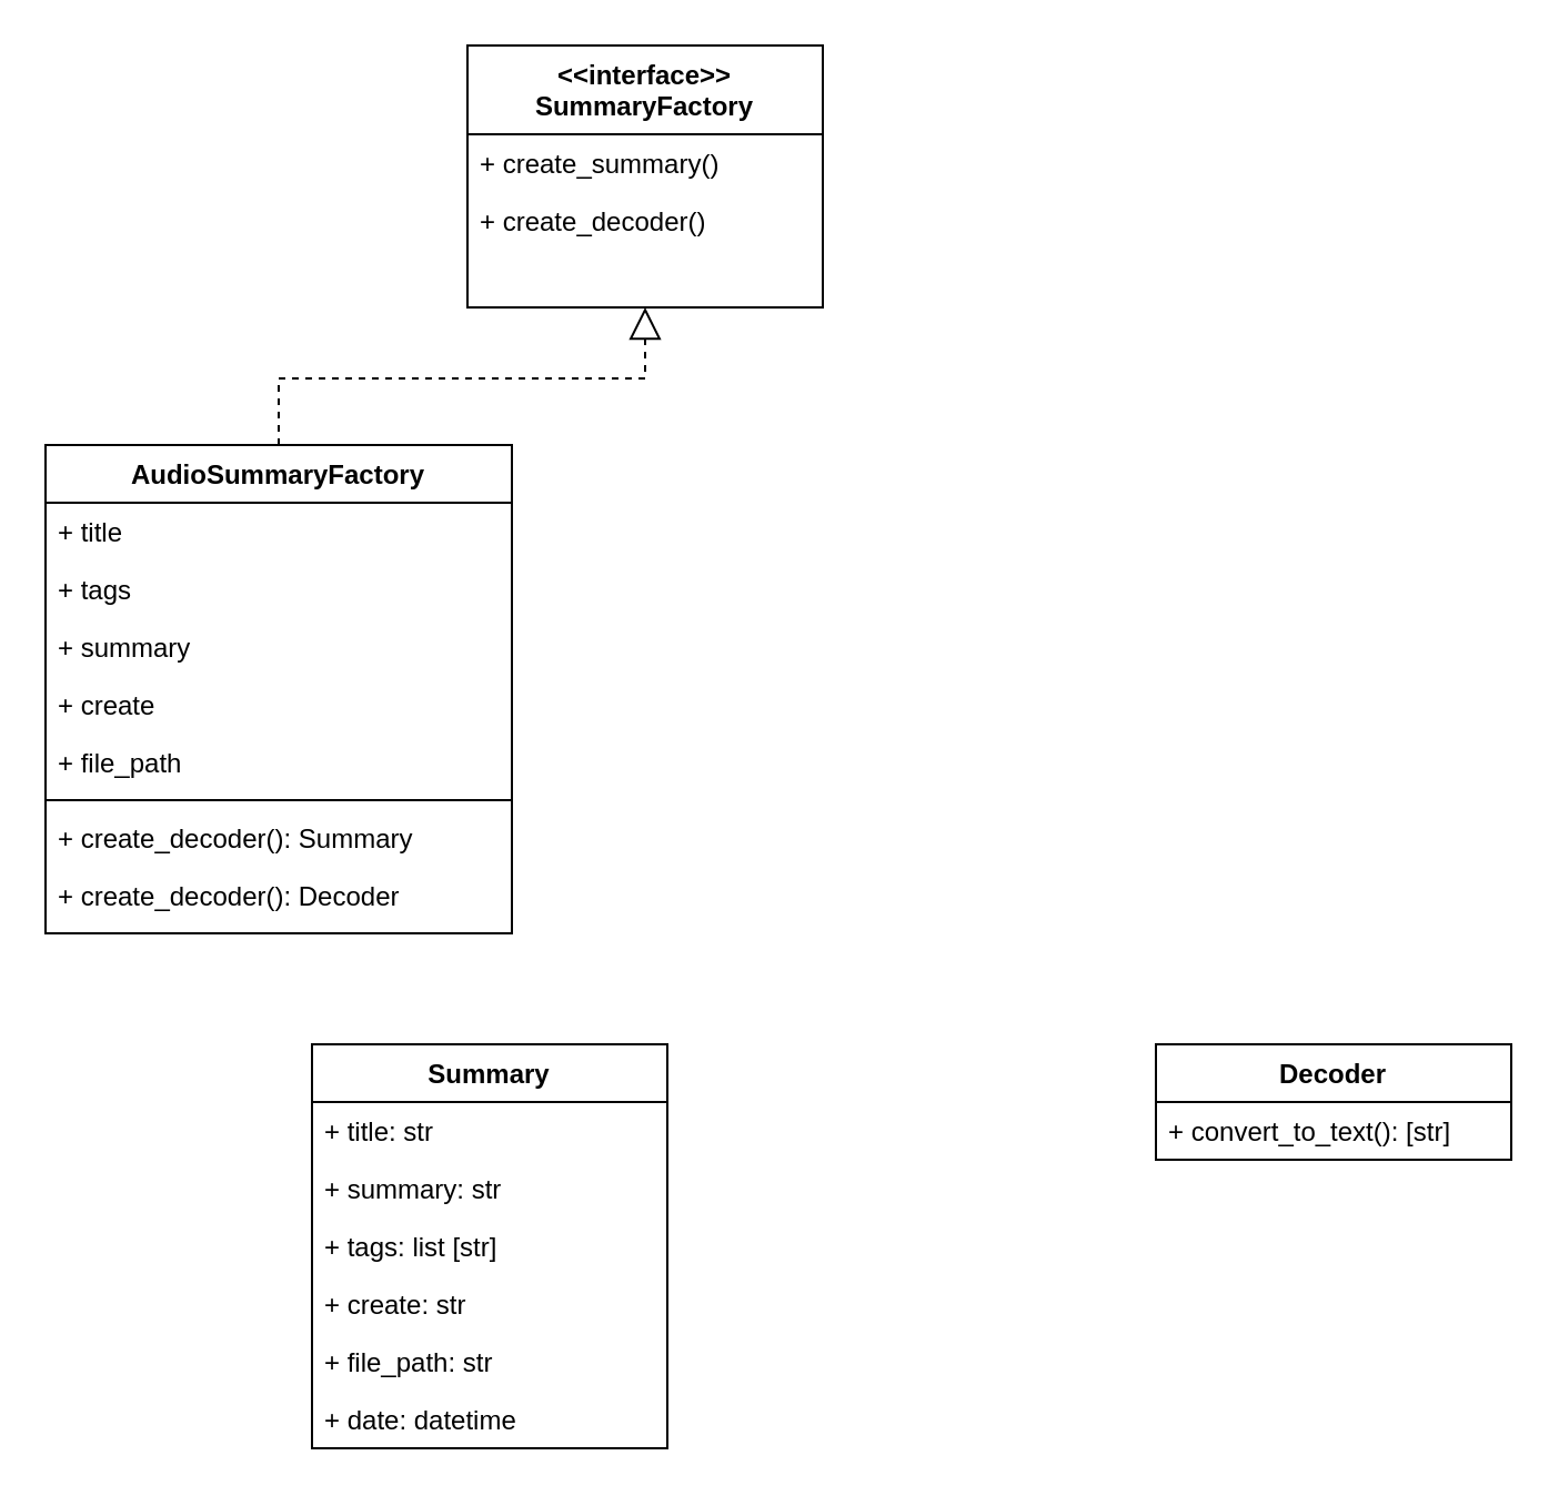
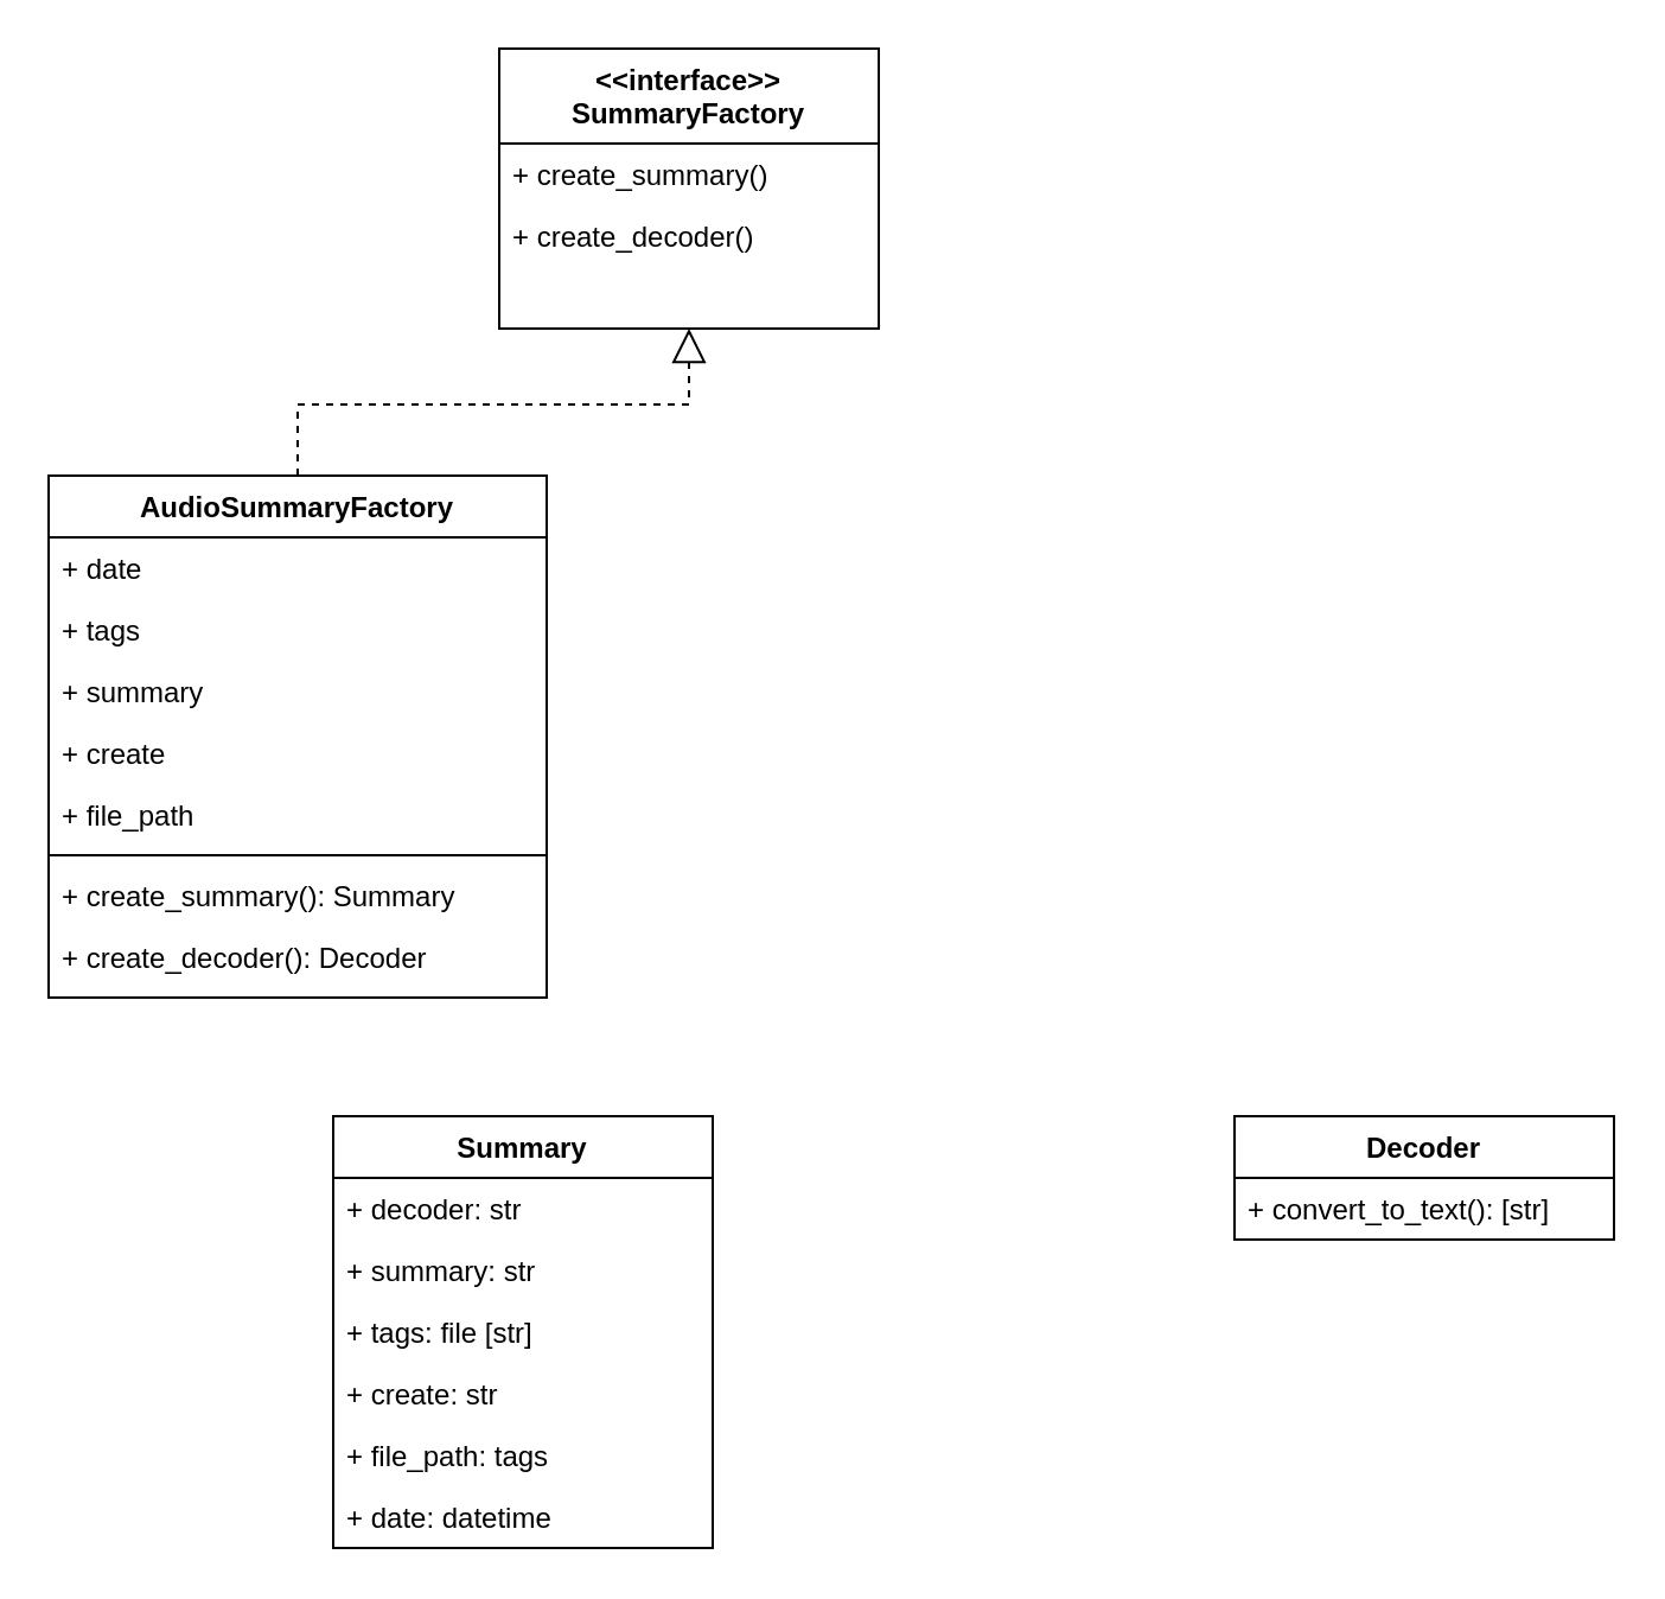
- <mxCell id="3" value="+ title    " style="text;align=left;verticalAlign=top;spacingLeft=4;spacingRight=4;overflow=hidden;rotatable=0;points=[[0,0.5],[1,0.5]];portConstraint=eastwest;" parent="2" vertex="1"><mxGeometry y="26" width="210" height="26" as="geometry" /></mxCell>
+ <mxCell id="3" value="+ date    " style="text;align=left;verticalAlign=top;spacingLeft=4;spacingRight=4;overflow=hidden;rotatable=0;points=[[0,0.5],[1,0.5]];portConstraint=eastwest;" parent="2" vertex="1"><mxGeometry y="26" width="210" height="26" as="geometry" /></mxCell>
- <mxCell id="9" value="+ create_decoder(): Summary" style="text;align=left;verticalAlign=top;spacingLeft=4;spacingRight=4;overflow=hidden;rotatable=0;points=[[0,0.5],[1,0.5]];portConstraint=eastwest;" parent="2" vertex="1"><mxGeometry y="164" width="210" height="26" as="geometry" /></mxCell>
+ <mxCell id="9" value="+ create_summary(): Summary" style="text;align=left;verticalAlign=top;spacingLeft=4;spacingRight=4;overflow=hidden;rotatable=0;points=[[0,0.5],[1,0.5]];portConstraint=eastwest;" parent="2" vertex="1"><mxGeometry y="164" width="210" height="26" as="geometry" /></mxCell>
- <mxCell id="16" value="+ title: str" style="text;strokeColor=none;fillColor=none;align=left;verticalAlign=top;spacingLeft=4;spacingRight=4;overflow=hidden;rotatable=0;points=[[0,0.5],[1,0.5]];portConstraint=eastwest;whiteSpace=wrap;html=1;" vertex="1" parent="15"><mxGeometry y="26" width="160" height="26" as="geometry" /></mxCell>
+ <mxCell id="16" value="+ decoder: str" style="text;strokeColor=none;fillColor=none;align=left;verticalAlign=top;spacingLeft=4;spacingRight=4;overflow=hidden;rotatable=0;points=[[0,0.5],[1,0.5]];portConstraint=eastwest;whiteSpace=wrap;html=1;" vertex="1" parent="15"><mxGeometry y="26" width="160" height="26" as="geometry" /></mxCell>
- <mxCell id="18" value="+ tags: list [str]" style="text;strokeColor=none;fillColor=none;align=left;verticalAlign=top;spacingLeft=4;spacingRight=4;overflow=hidden;rotatable=0;points=[[0,0.5],[1,0.5]];portConstraint=eastwest;whiteSpace=wrap;html=1;" vertex="1" parent="15"><mxGeometry y="78" width="160" height="26" as="geometry" /></mxCell>
+ <mxCell id="18" value="+ tags: file [str]" style="text;strokeColor=none;fillColor=none;align=left;verticalAlign=top;spacingLeft=4;spacingRight=4;overflow=hidden;rotatable=0;points=[[0,0.5],[1,0.5]];portConstraint=eastwest;whiteSpace=wrap;html=1;" vertex="1" parent="15"><mxGeometry y="78" width="160" height="26" as="geometry" /></mxCell>
- <mxCell id="20" value="+ file_path: str" style="text;strokeColor=none;fillColor=none;align=left;verticalAlign=top;spacingLeft=4;spacingRight=4;overflow=hidden;rotatable=0;points=[[0,0.5],[1,0.5]];portConstraint=eastwest;whiteSpace=wrap;html=1;" vertex="1" parent="15"><mxGeometry y="130" width="160" height="26" as="geometry" /></mxCell>
+ <mxCell id="20" value="+ file_path: tags" style="text;strokeColor=none;fillColor=none;align=left;verticalAlign=top;spacingLeft=4;spacingRight=4;overflow=hidden;rotatable=0;points=[[0,0.5],[1,0.5]];portConstraint=eastwest;whiteSpace=wrap;html=1;" vertex="1" parent="15"><mxGeometry y="130" width="160" height="26" as="geometry" /></mxCell>
